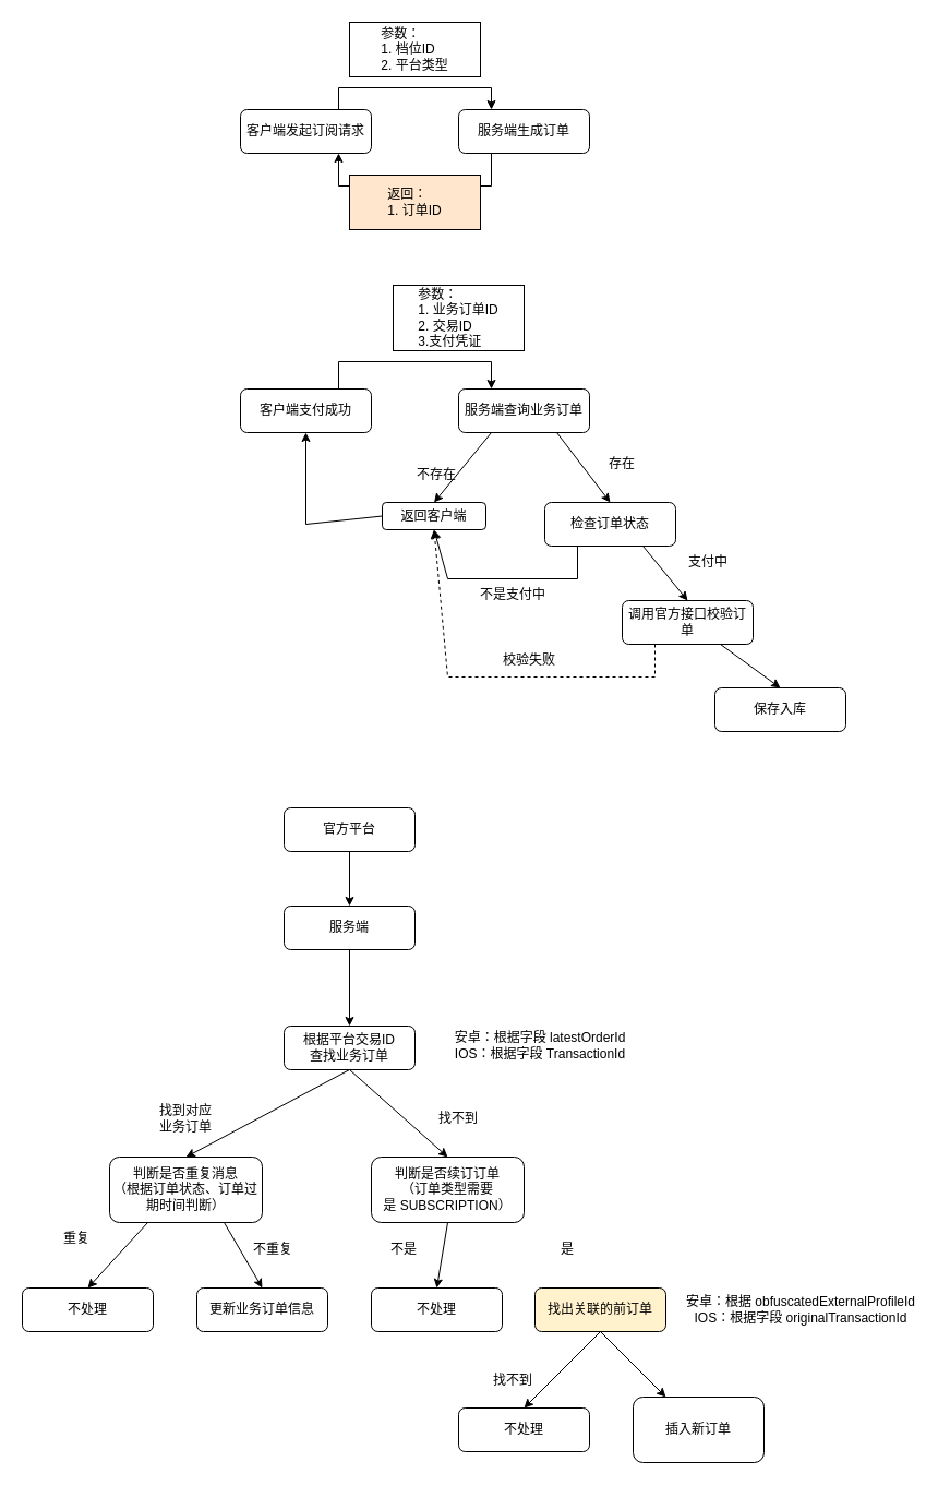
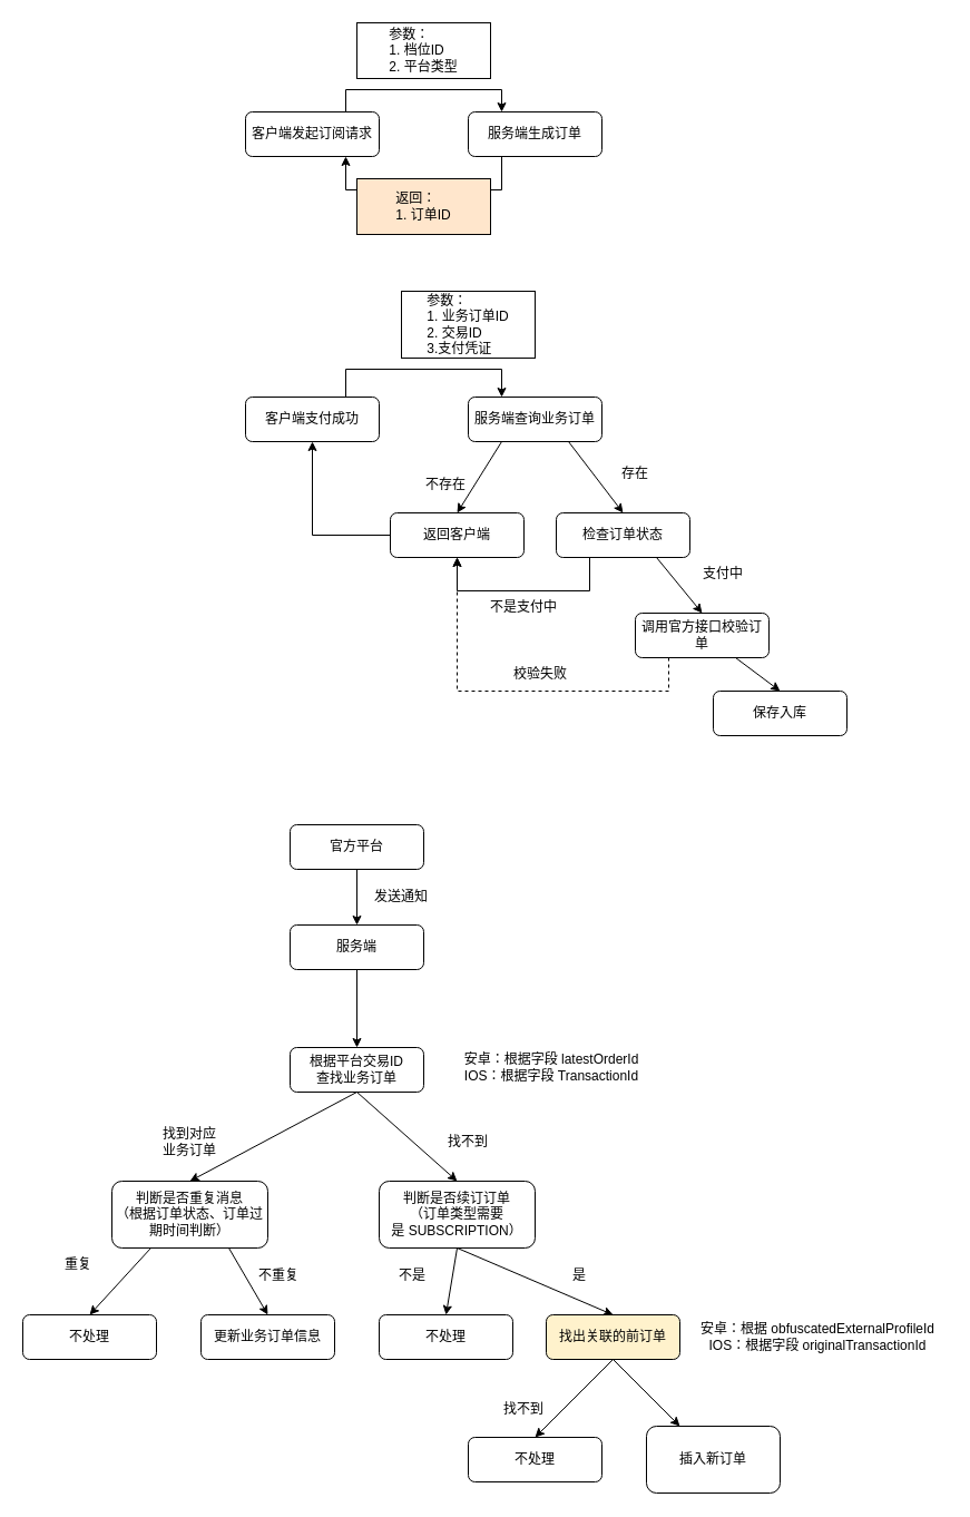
- <mxCell id="44" value="返回客户端" style="rounded=1;whiteSpace=wrap;html=1;" vertex="1" parent="1"><mxGeometry x="350" y="460" width="95" height="25" as="geometry" /></mxCell>
+ <mxCell id="44" value="返回客户端" style="rounded=1;whiteSpace=wrap;html=1;" vertex="1" parent="1"><mxGeometry x="350" width="120" height="40" as="geometry" y="460" /></mxCell>
- <mxCell id="57" value="保存入库" style="rounded=1;whiteSpace=wrap;html=1;" vertex="1" parent="1"><mxGeometry x="655" y="630" width="120" height="40" as="geometry" /></mxCell>
+ <mxCell id="57" value="保存入库" style="rounded=1;whiteSpace=wrap;html=1;" vertex="1" parent="1"><mxGeometry x="640" y="620" width="120" height="40" as="geometry" /></mxCell>
+ <mxCell id="8" value="发送通知" style="text;html=1;strokeColor=none;fillColor=none;align=center;verticalAlign=middle;whiteSpace=wrap;rounded=0;" vertex="1" parent="1"><mxGeometry x="330" y="790" width="60" height="30" as="geometry" /></mxCell>
+ <mxCell id="28" value="" style="endArrow=classic;html=1;rounded=0;exitX=0.5;exitY=1;exitDx=0;exitDy=0;entryX=0.5;entryY=0;entryDx=0;entryDy=0;" edge="1" parent="1" source="21" target="27"><mxGeometry width="50" height="50" relative="1" as="geometry"><mxPoint x="420" y="1130" as="sourcePoint" /><mxPoint x="410" y="1190" as="targetPoint" /></mxGeometry></mxCell>
